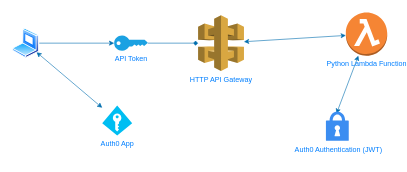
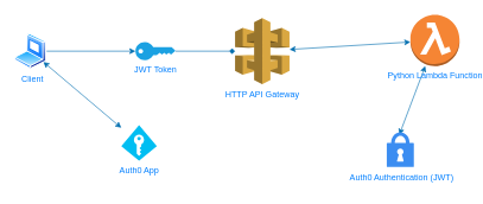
- <mxCell id="15" value="&lt;font color=&quot;#007fff&quot;&gt;API Token&lt;/font&gt;" style="points=[[0,0.5,0],[0.24,0,0],[0.5,0.28,0],[0.995,0.475,0],[0.5,0.72,0],[0.24,1,0]];verticalLabelPosition=bottom;sketch=0;html=1;verticalAlign=top;aspect=fixed;align=center;pointerEvents=1;shape=mxgraph.cisco19.key;fillColor=#1ba1e2;strokeColor=#006EAF;fontColor=#ffffff;" vertex="1" parent="1"><mxGeometry x="190" y="58.38" width="56.11" height="25.25" as="geometry" /></mxCell>
+ <mxCell id="15" value="&lt;font color=&quot;#007fff&quot;&gt;JWT Token&lt;/font&gt;" style="points=[[0,0.5,0],[0.24,0,0],[0.5,0.28,0],[0.995,0.475,0],[0.5,0.72,0],[0.24,1,0]];verticalLabelPosition=bottom;sketch=0;html=1;verticalAlign=top;aspect=fixed;align=center;pointerEvents=1;shape=mxgraph.cisco19.key;fillColor=#1ba1e2;strokeColor=#006EAF;fontColor=#ffffff;" vertex="1" parent="1"><mxGeometry x="190" y="58.38" width="56.11" height="25.25" as="geometry" /></mxCell>
+ <mxCell id="13" value="Client" style="text;html=1;align=center;verticalAlign=middle;resizable=0;points=[];autosize=1;strokeColor=none;fillColor=none;fontColor=#007FFF;" parent="1" vertex="1"><mxGeometry x="20" y="96" width="50" height="30" as="geometry" /></mxCell>
